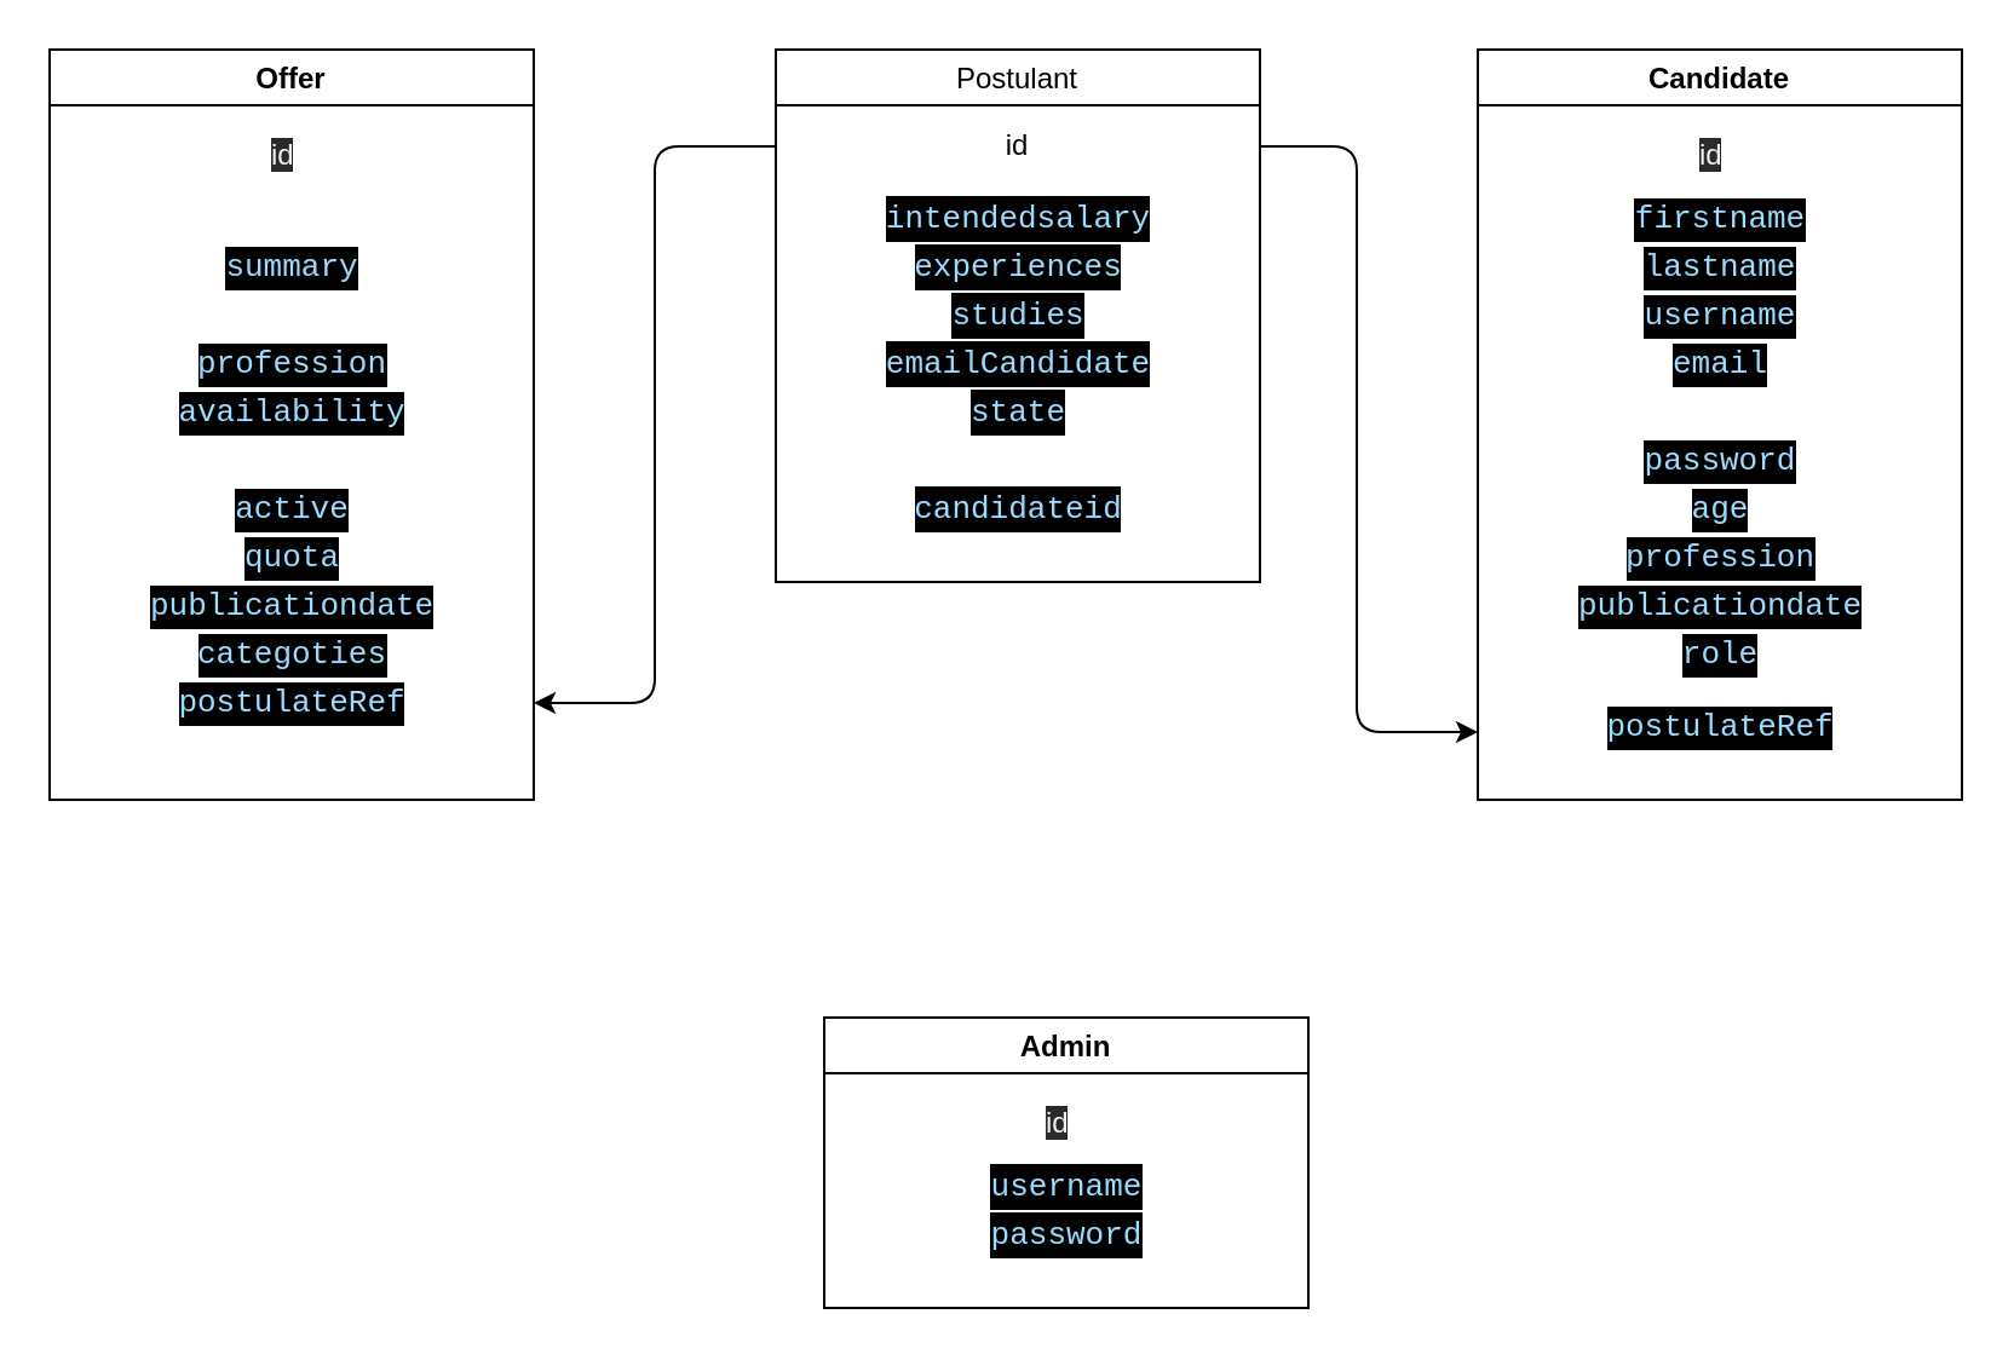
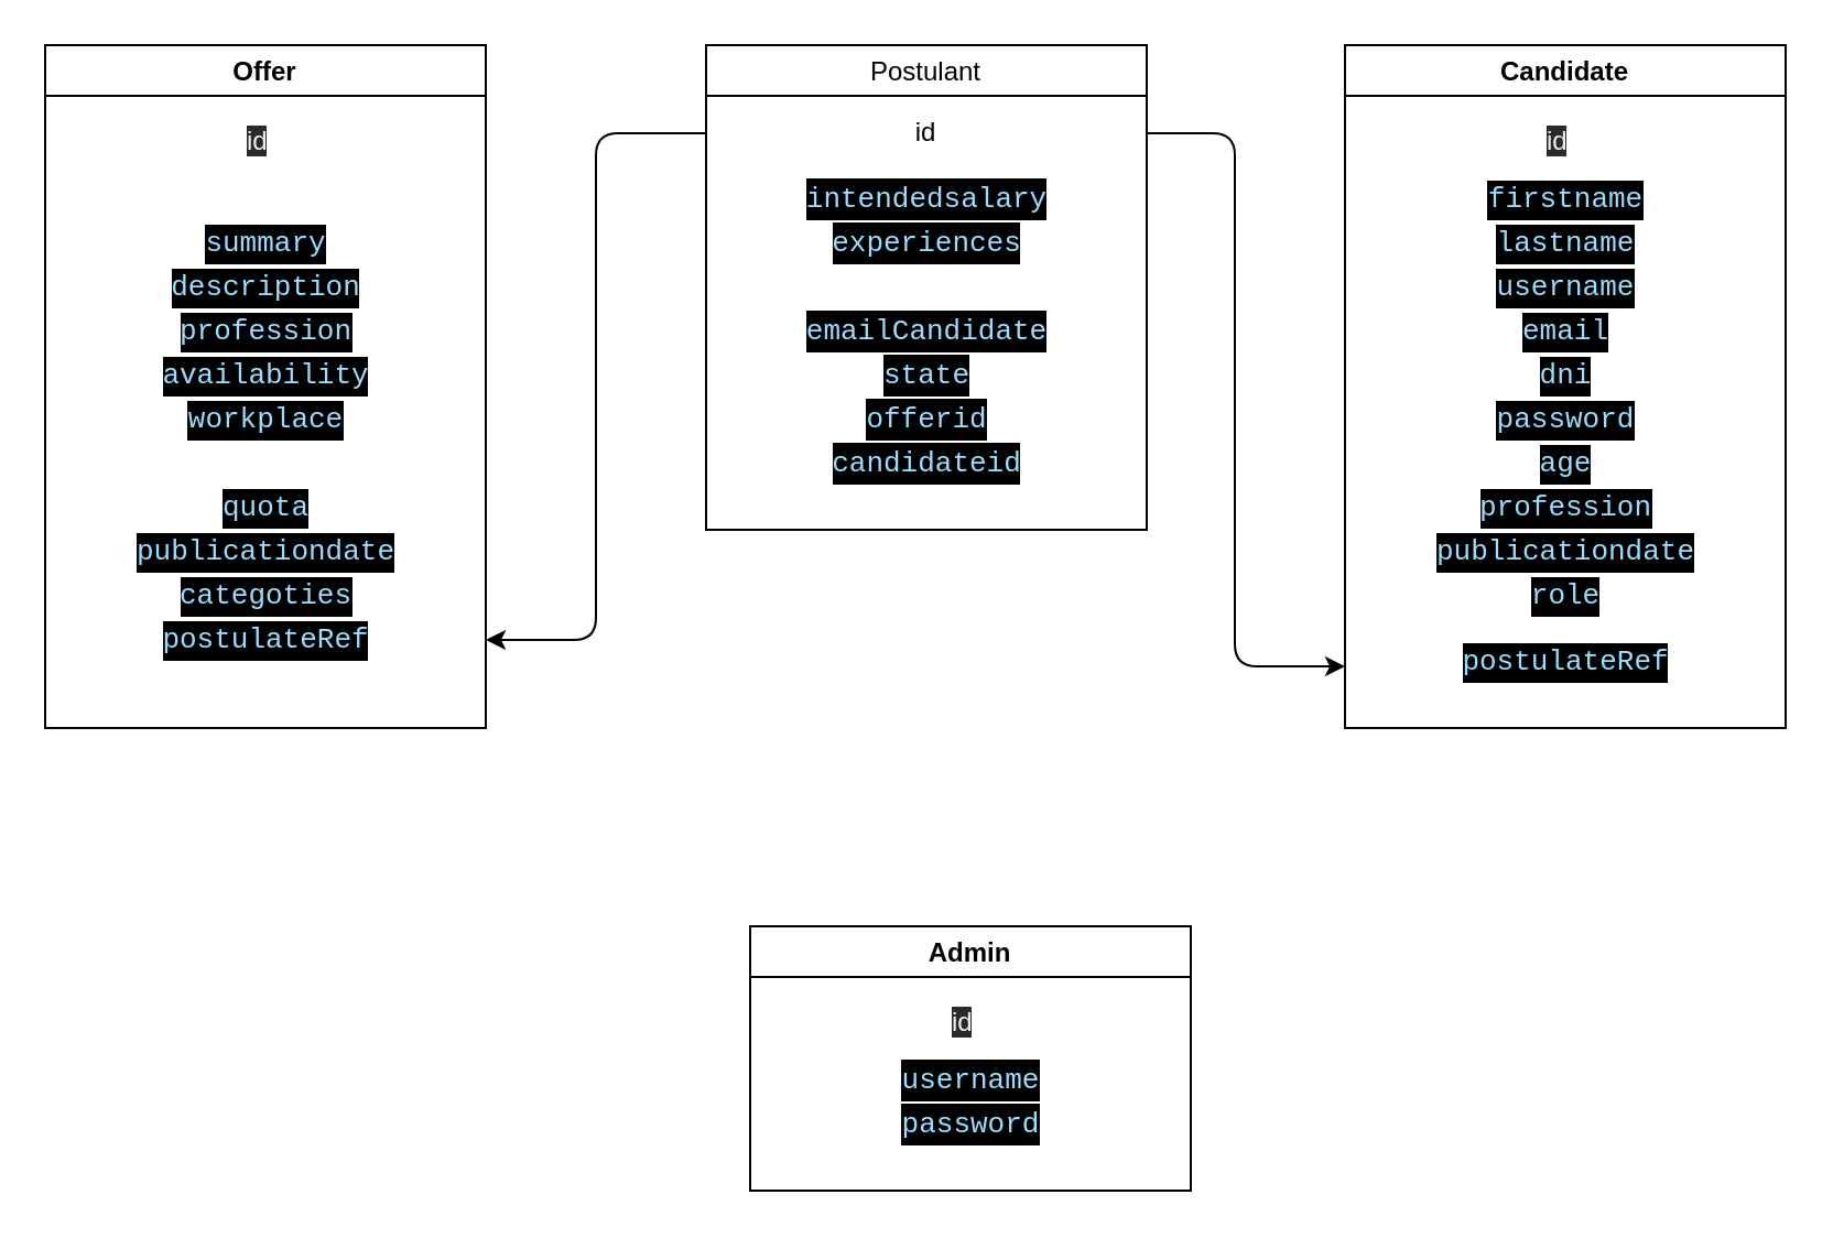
+ <mxCell id="4" value="&lt;div style=&quot;color: rgb(255 , 255 , 255) ; background-color: rgb(0 , 0 , 0) ; font-family: &amp;#34;fira code retina&amp;#34; , &amp;#34;consolas&amp;#34; , &amp;#34;courier new&amp;#34; , monospace ; font-size: 13px ; line-height: 18px&quot;&gt;&lt;span style=&quot;color: #9cdcfe&quot;&gt;description&lt;/span&gt;&lt;/div&gt;" style="text;html=1;align=center;verticalAlign=middle;resizable=0;points=[];autosize=1;" parent="2" vertex="1"><mxGeometry x="50" y="100" width="100" height="20" as="geometry" /></mxCell>
- <mxCell id="16" value="&lt;div style=&quot;background-color: rgb(0 , 0 , 0) ; line-height: 18px&quot;&gt;&lt;font color=&quot;#9cdcfe&quot; face=&quot;fira code retina, consolas, courier new, monospace&quot;&gt;&lt;span style=&quot;font-size: 13px&quot;&gt;studies&lt;/span&gt;&lt;/font&gt;&lt;br&gt;&lt;/div&gt;" style="text;html=1;align=center;verticalAlign=middle;resizable=0;points=[];autosize=1;" parent="14" vertex="1"><mxGeometry x="65" y="100" width="70" height="20" as="geometry" /></mxCell>
+ <mxCell id="28" value="&lt;div style=&quot;color: rgb(255 , 255 , 255) ; background-color: rgb(0 , 0 , 0) ; font-family: &amp;#34;fira code retina&amp;#34; , &amp;#34;consolas&amp;#34; , &amp;#34;courier new&amp;#34; , monospace ; font-size: 13px ; line-height: 18px&quot;&gt;&lt;div style=&quot;font-family: &amp;#34;fira code retina&amp;#34; , &amp;#34;consolas&amp;#34; , &amp;#34;courier new&amp;#34; , monospace ; line-height: 18px&quot;&gt;&lt;span style=&quot;color: #9cdcfe&quot;&gt;dni&lt;/span&gt;&lt;/div&gt;&lt;/div&gt;" style="text;html=1;align=center;verticalAlign=middle;resizable=0;points=[];autosize=1;" parent="23" vertex="1"><mxGeometry x="80" y="140" width="40" height="20" as="geometry" /></mxCell>
+ <mxCell id="7" value="&lt;div style=&quot;color: rgb(255 , 255 , 255) ; background-color: rgb(0 , 0 , 0) ; font-family: &amp;#34;fira code retina&amp;#34; , &amp;#34;consolas&amp;#34; , &amp;#34;courier new&amp;#34; , monospace ; font-size: 13px ; line-height: 18px&quot;&gt;&lt;span style=&quot;color: #9cdcfe&quot;&gt;workplace&lt;/span&gt;&lt;/div&gt;" style="text;html=1;align=center;verticalAlign=middle;resizable=0;points=[];autosize=1;" parent="2" vertex="1"><mxGeometry x="55" y="160" width="90" height="20" as="geometry" /></mxCell>
+ <mxCell id="21" value="&lt;div style=&quot;background-color: rgb(0 , 0 , 0) ; line-height: 18px&quot;&gt;&lt;font color=&quot;#9cdcfe&quot; face=&quot;fira code retina, consolas, courier new, monospace&quot;&gt;&lt;span style=&quot;font-size: 13px&quot;&gt;offerid&lt;/span&gt;&lt;/font&gt;&lt;br&gt;&lt;/div&gt;" style="text;html=1;align=center;verticalAlign=middle;resizable=0;points=[];autosize=1;" vertex="1" parent="14"><mxGeometry x="65" y="160" width="70" height="20" as="geometry" /></mxCell>
- <mxCell id="8" value="&lt;div style=&quot;color: rgb(255 , 255 , 255) ; background-color: rgb(0 , 0 , 0) ; font-family: &amp;#34;fira code retina&amp;#34; , &amp;#34;consolas&amp;#34; , &amp;#34;courier new&amp;#34; , monospace ; font-size: 13px ; line-height: 18px&quot;&gt;&lt;span style=&quot;color: #9cdcfe&quot;&gt;active&lt;/span&gt;&lt;/div&gt;" style="text;html=1;align=center;verticalAlign=middle;resizable=0;points=[];autosize=1;" parent="2" vertex="1"><mxGeometry x="70" y="180" width="60" height="20" as="geometry" /></mxCell>
